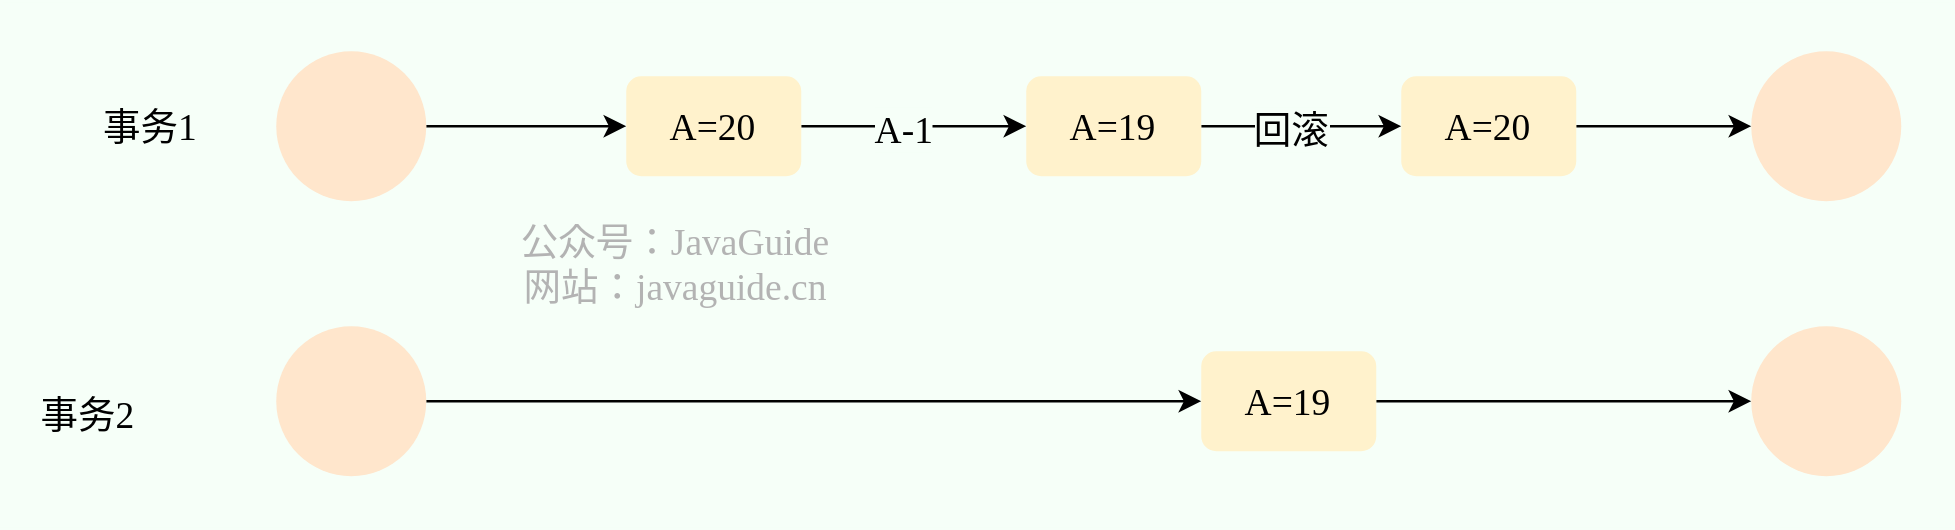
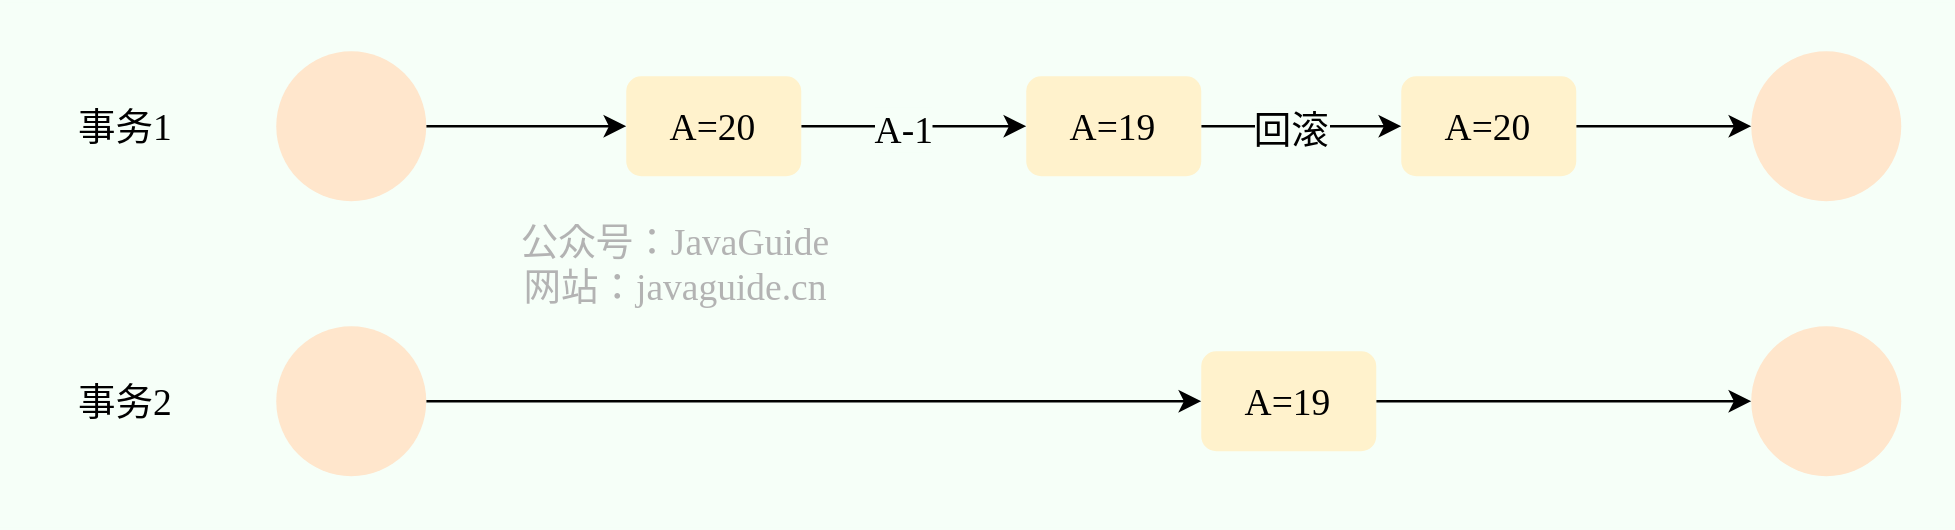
- <mxCell id="11" value="事务1" style="text;html=1;strokeColor=none;fillColor=none;align=center;verticalAlign=middle;whiteSpace=wrap;rounded=0;fontSize=15;fontFamily=JetBrains Mono;fontSource=https%3A%2F%2Ffonts.googleapis.com%2Fcss%3Ffamily%3DJetBrains%2BMono;" parent="1" vertex="1"><mxGeometry x="30" y="35" width="60" height="30" as="geometry" /></mxCell>
+ <mxCell id="11" value="事务1" style="text;html=1;strokeColor=none;fillColor=none;align=center;verticalAlign=middle;whiteSpace=wrap;rounded=0;fontSize=15;fontFamily=JetBrains Mono;fontSource=https%3A%2F%2Ffonts.googleapis.com%2Fcss%3Ffamily%3DJetBrains%2BMono;" parent="1" vertex="1"><mxGeometry x="20" y="35" width="60" height="30" as="geometry" /></mxCell>
- <mxCell id="12" value="事务2" style="text;html=1;strokeColor=none;fillColor=none;align=center;verticalAlign=middle;whiteSpace=wrap;rounded=0;fontSize=15;fontFamily=JetBrains Mono;fontSource=https%3A%2F%2Ffonts.googleapis.com%2Fcss%3Ffamily%3DJetBrains%2BMono;" parent="1" vertex="1"><mxGeometry x="5" y="150" width="60" height="30" as="geometry" /></mxCell>
+ <mxCell id="12" value="事务2" style="text;html=1;strokeColor=none;fillColor=none;align=center;verticalAlign=middle;whiteSpace=wrap;rounded=0;fontSize=15;fontFamily=JetBrains Mono;fontSource=https%3A%2F%2Ffonts.googleapis.com%2Fcss%3Ffamily%3DJetBrains%2BMono;" parent="1" vertex="1"><mxGeometry x="20" y="145" width="60" height="30" as="geometry" /></mxCell>
